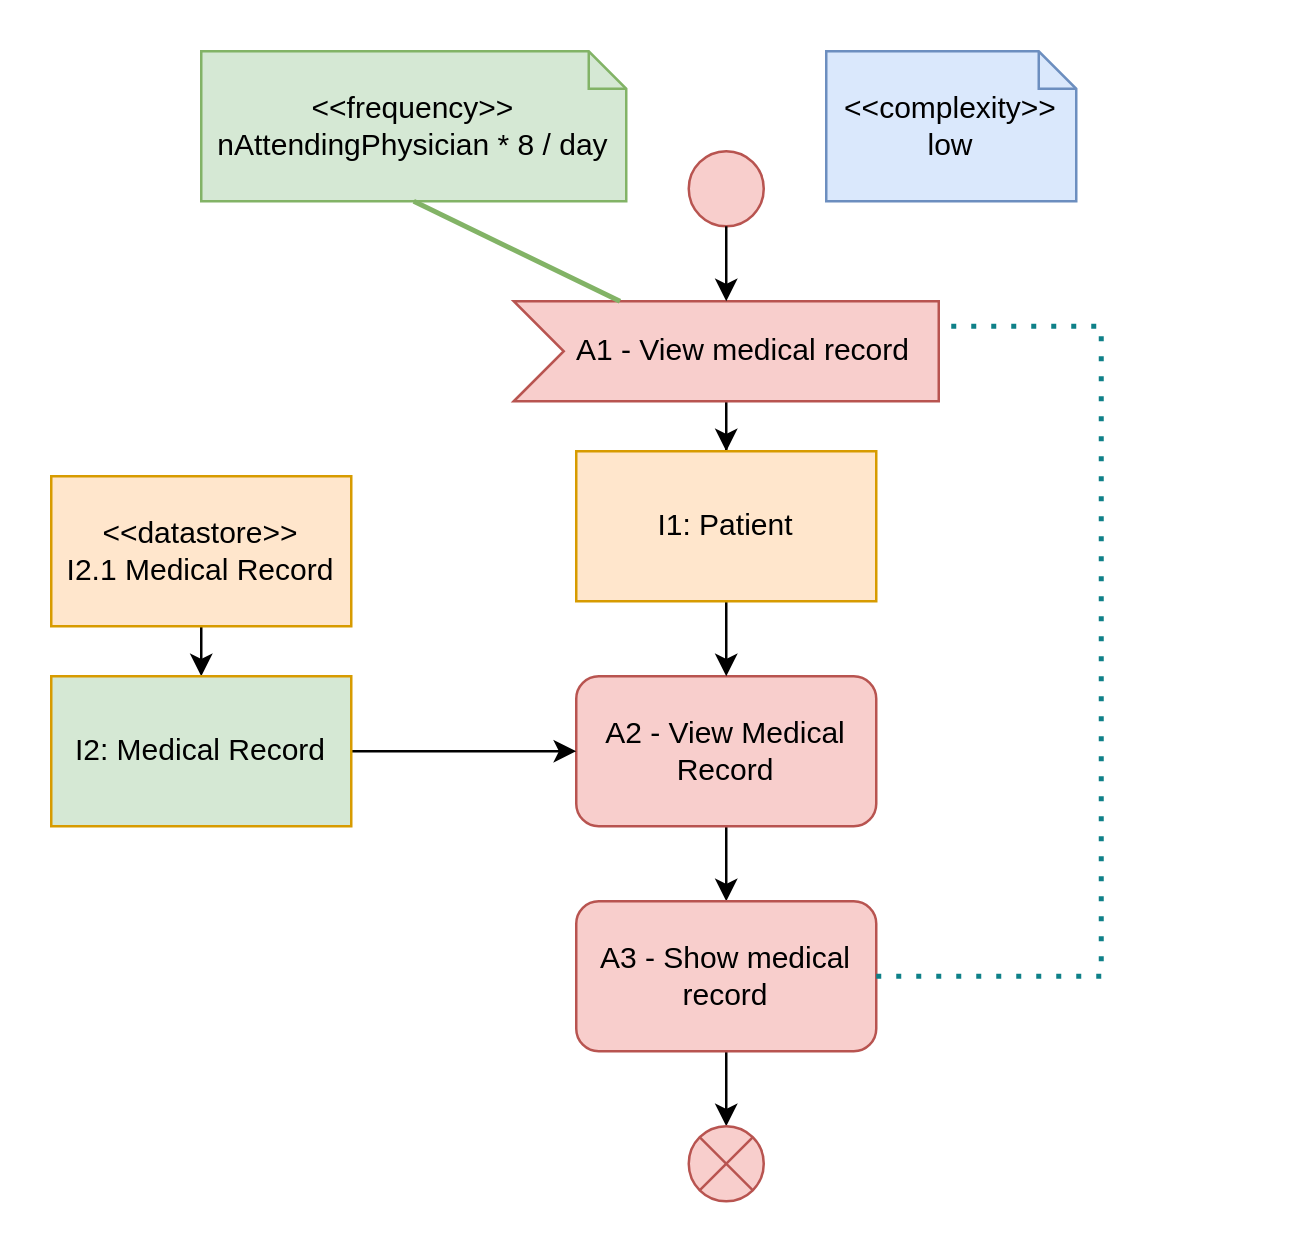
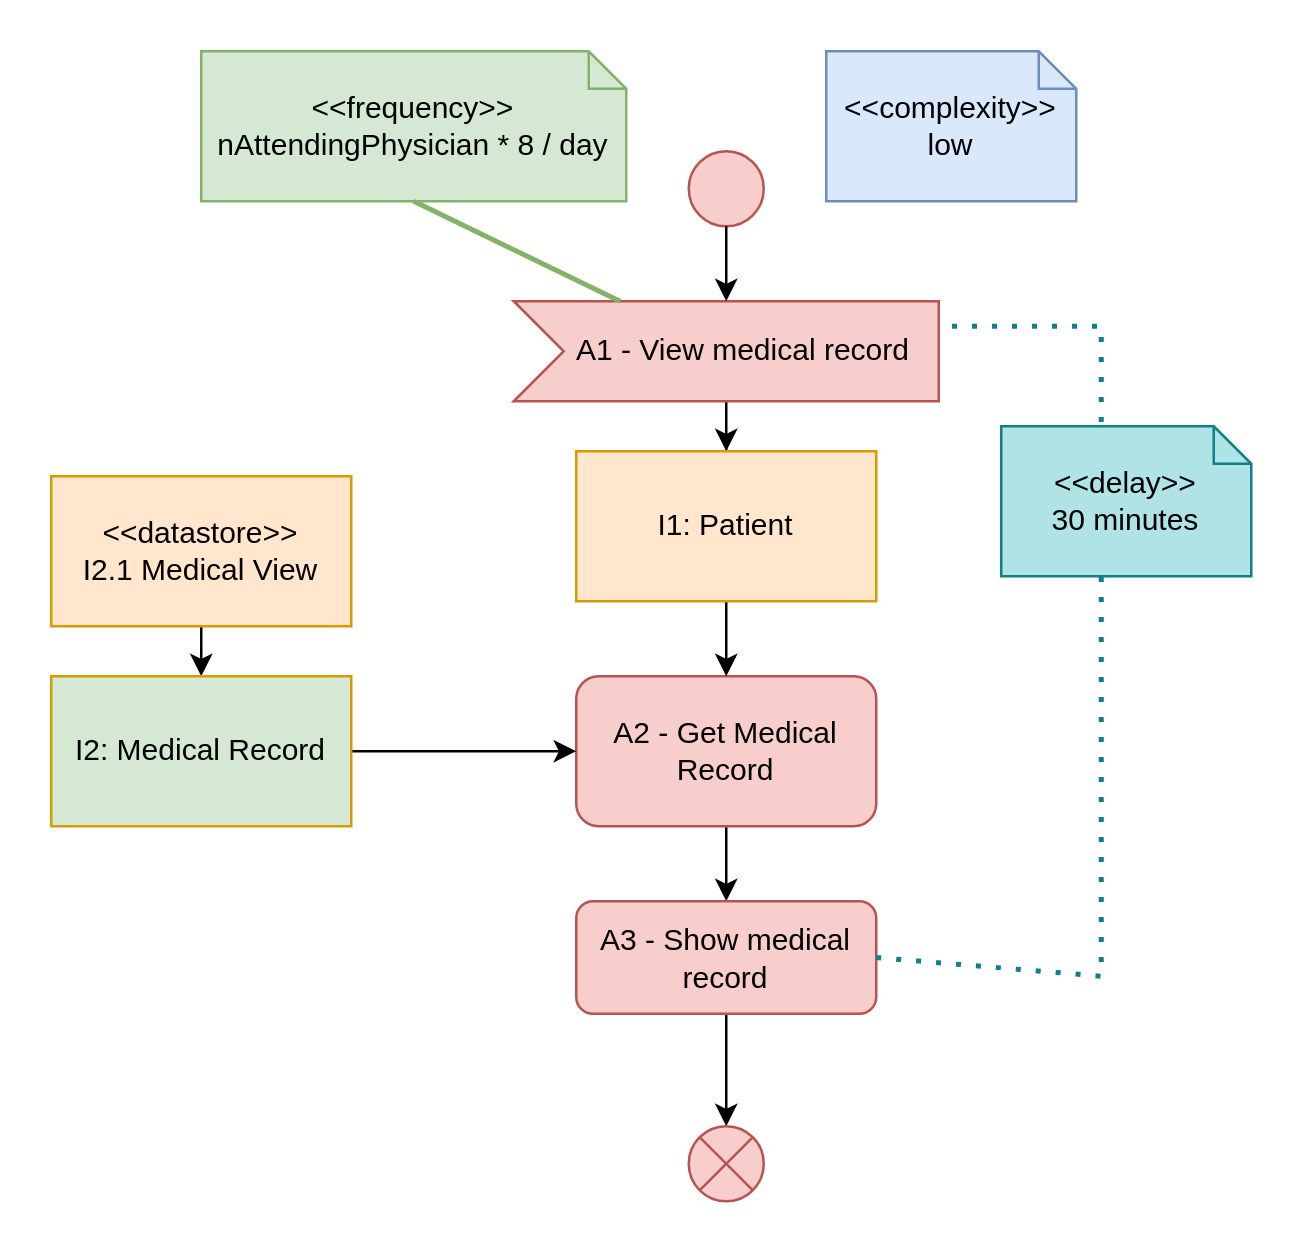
+ <mxCell id="19" value="&amp;lt;&amp;lt;delay&amp;gt;&amp;gt;&lt;div&gt;30 minutes&lt;/div&gt;" style="shape=note;size=15;whiteSpace=wrap;html=1;verticalAlign=middle;fillColor=#b0e3e6;strokeColor=#0e8088;" parent="1" vertex="1"><mxGeometry x="400" y="170" width="100" height="60" as="geometry" /></mxCell>
- <mxCell id="11" value="&amp;lt;&amp;lt;datastore&amp;gt;&amp;gt;&lt;div&gt;I2.1 Medical Record&lt;/div&gt;" style="rounded=0;whiteSpace=wrap;html=1;fillColor=#ffe6cc;strokeColor=#d79b00;" parent="1" vertex="1"><mxGeometry x="20" y="190" width="120" height="60" as="geometry" /></mxCell>
+ <mxCell id="11" value="&amp;lt;&amp;lt;datastore&amp;gt;&amp;gt;&lt;div&gt;I2.1 Medical View&lt;/div&gt;" style="rounded=0;whiteSpace=wrap;html=1;fillColor=#ffe6cc;strokeColor=#d79b00;" parent="1" vertex="1"><mxGeometry x="20" y="190" width="120" height="60" as="geometry" /></mxCell>
- <mxCell id="7" value="A2 - View Medical Record" style="rounded=1;whiteSpace=wrap;html=1;fillColor=#f8cecc;strokeColor=#b85450;" parent="1" vertex="1"><mxGeometry x="230" y="270" width="120" height="60" as="geometry" /></mxCell>
+ <mxCell id="7" value="A2 - Get Medical Record" style="rounded=1;whiteSpace=wrap;html=1;fillColor=#f8cecc;strokeColor=#b85450;" parent="1" vertex="1"><mxGeometry x="230" y="270" width="120" height="60" as="geometry" /></mxCell>
- <mxCell id="9" value="A3 - Show medical record" style="rounded=1;whiteSpace=wrap;html=1;fillColor=#f8cecc;strokeColor=#b85450;" parent="1" vertex="1"><mxGeometry x="230" y="360" width="120" height="60" as="geometry" /></mxCell>
+ <mxCell id="9" value="A3 - Show medical record" style="rounded=1;whiteSpace=wrap;html=1;fillColor=#f8cecc;strokeColor=#b85450;" parent="1" vertex="1"><mxGeometry x="230" y="360" width="120" height="45" as="geometry" /></mxCell>
